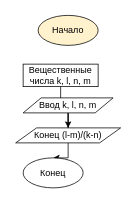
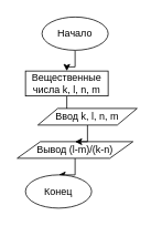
- <mxCell id="3" value="Начало" style="ellipse;whiteSpace=wrap;html=1;fillColor=#fff2cc;" vertex="1" parent="1"><mxGeometry x="50" y="20" width="80" height="40" as="geometry" /></mxCell>
+ <mxCell id="3" value="Начало" style="ellipse;whiteSpace=wrap;html=1;" vertex="1" parent="1"><mxGeometry x="50" y="20" width="80" height="40" as="geometry" /></mxCell>
+ <mxCell id="2" style="edgeStyle=orthogonalEdgeStyle;rounded=0;orthogonalLoop=1;jettySize=auto;html=1;entryX=0.5;entryY=0;entryDx=0;entryDy=0;" edge="1" parent="1" source="3" target="8"><mxGeometry relative="1" as="geometry" /></mxCell>
- <mxCell id="10" value="Ввод&amp;nbsp;k, l, n, m" style="shape=parallelogram;perimeter=parallelogramPerimeter;whiteSpace=wrap;html=1;" vertex="1" parent="1"><mxGeometry x="30" y="130" width="120" height="20" as="geometry" /></mxCell>
+ <mxCell id="10" value="Ввод&amp;nbsp;k, l, n, m" style="shape=parallelogram;perimeter=parallelogramPerimeter;whiteSpace=wrap;html=1;" vertex="1" parent="1"><mxGeometry x="45" y="130" width="120" height="20" as="geometry" /></mxCell>
- <mxCell id="5" value="Конец (l-m)/(k-n)" style="shape=parallelogram;perimeter=parallelogramPerimeter;whiteSpace=wrap;html=1;" vertex="1" parent="1"><mxGeometry x="20" y="170" width="140" height="20" as="geometry" /></mxCell>
+ <mxCell id="5" value="Вывод (l-m)/(k-n)" style="shape=parallelogram;perimeter=parallelogramPerimeter;whiteSpace=wrap;html=1;" vertex="1" parent="1"><mxGeometry x="20" y="170" width="140" height="20" as="geometry" /></mxCell>
